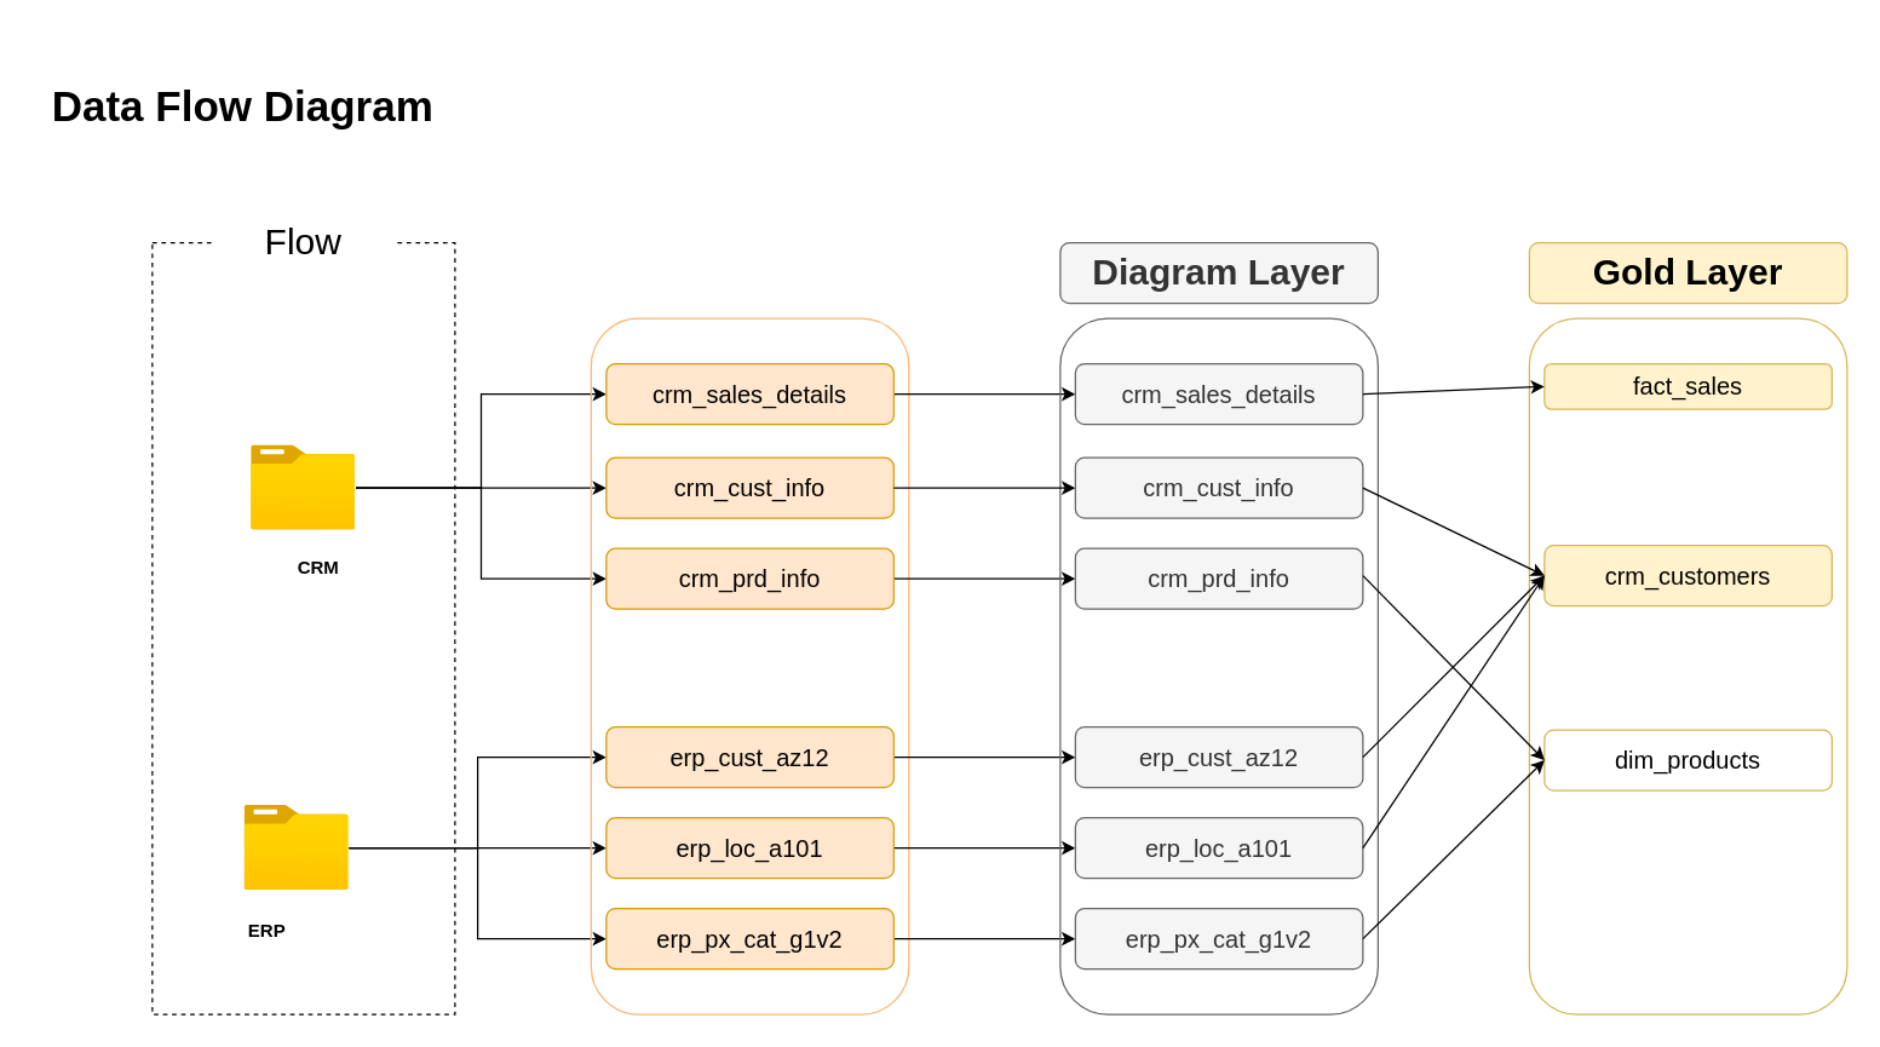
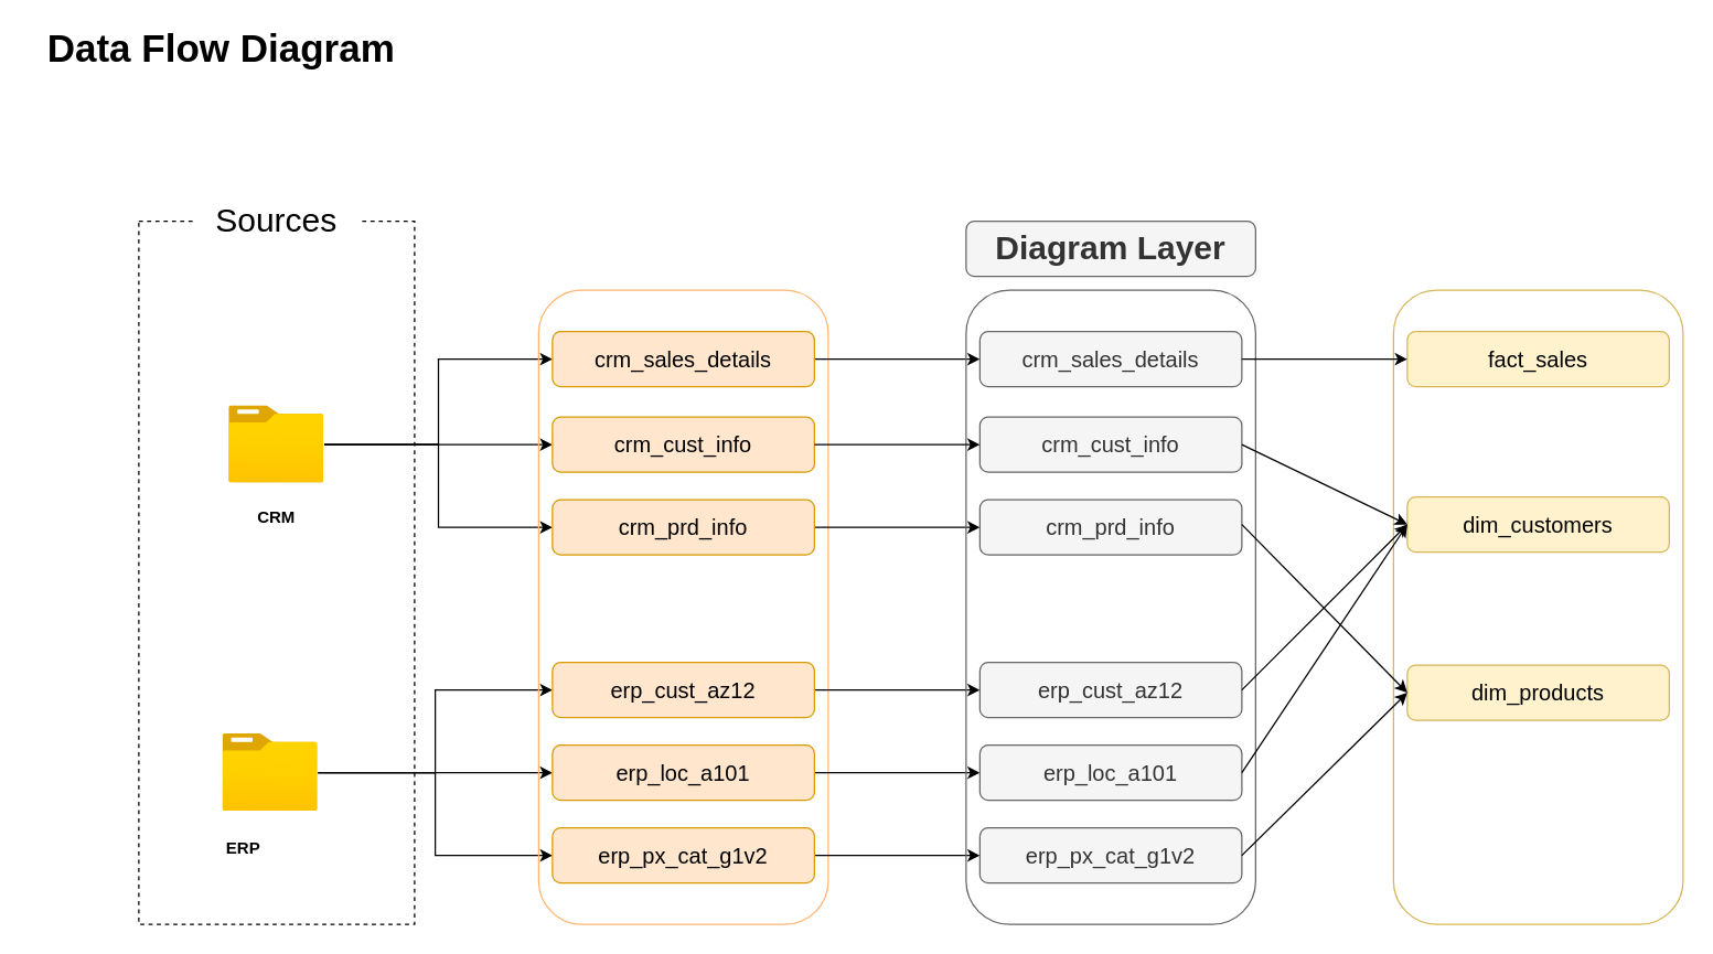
- <mxCell id="2" value="&lt;font style=&quot;font-size: 28px;&quot;&gt;&lt;b style=&quot;&quot;&gt;Data Flow Diagram&lt;/b&gt;&lt;/font&gt;" style="text;html=1;align=center;verticalAlign=middle;whiteSpace=wrap;rounded=0;" parent="1" vertex="1"><mxGeometry x="20" y="55" width="280" height="30" as="geometry" /></mxCell>
+ <mxCell id="2" value="&lt;font style=&quot;font-size: 28px;&quot;&gt;&lt;b style=&quot;&quot;&gt;Data Flow Diagram&lt;/b&gt;&lt;/font&gt;" style="text;html=1;align=center;verticalAlign=middle;whiteSpace=wrap;rounded=0;" parent="1" vertex="1"><mxGeometry x="20" y="20" width="280" height="30" as="geometry" /></mxCell>
- <mxCell id="4" value="&lt;font style=&quot;font-size: 24px;&quot;&gt;Flow&lt;/font&gt;" style="rounded=1;whiteSpace=wrap;html=1;strokeColor=none;" parent="1" vertex="1"><mxGeometry x="140" y="140" width="120" height="40" as="geometry" /></mxCell>
+ <mxCell id="4" value="&lt;font style=&quot;font-size: 24px;&quot;&gt;Sources&lt;/font&gt;" style="rounded=1;whiteSpace=wrap;html=1;strokeColor=none;" parent="1" vertex="1"><mxGeometry x="140" y="140" width="120" height="40" as="geometry" /></mxCell>
- <mxCell id="38" value="&lt;font style=&quot;font-size: 24px;&quot;&gt;&lt;b&gt;Gold Layer&lt;/b&gt;&lt;/font&gt;" style="rounded=1;whiteSpace=wrap;html=1;fillColor=#fff2cc;strokeColor=#d6b656;" vertex="1" parent="1"><mxGeometry x="1010" y="160" width="210" height="40" as="geometry" /></mxCell>
- <mxCell id="39" value="&lt;span style=&quot;font-size: 16px;&quot;&gt;fact_sales&lt;/span&gt;" style="rounded=1;whiteSpace=wrap;html=1;fillColor=#fff2cc;strokeColor=#d6b656;" vertex="1" parent="1"><mxGeometry x="1020" y="240" width="190" height="30" as="geometry" /></mxCell>
+ <mxCell id="39" value="&lt;span style=&quot;font-size: 16px;&quot;&gt;fact_sales&lt;/span&gt;" style="rounded=1;whiteSpace=wrap;html=1;fillColor=#fff2cc;strokeColor=#d6b656;" vertex="1" parent="1"><mxGeometry x="1020" y="240" width="190" height="40" as="geometry" /></mxCell>
- <mxCell id="13" value="&lt;b&gt;CRM&lt;/b&gt;" style="text;html=1;align=center;verticalAlign=middle;whiteSpace=wrap;rounded=0;" parent="1" vertex="1"><mxGeometry x="180" y="360" width="60" height="30" as="geometry" /></mxCell>
+ <mxCell id="13" value="&lt;b&gt;CRM&lt;/b&gt;" style="text;html=1;align=center;verticalAlign=middle;whiteSpace=wrap;rounded=0;" parent="1" vertex="1"><mxGeometry x="170" y="360" width="60" height="30" as="geometry" /></mxCell>
- <mxCell id="40" value="&lt;font style=&quot;font-size: 16px;&quot;&gt;crm_customers&lt;/font&gt;" style="rounded=1;whiteSpace=wrap;html=1;fillColor=#fff2cc;strokeColor=#d6b656;" vertex="1" parent="1"><mxGeometry x="1020" y="360" width="190" height="40" as="geometry" /></mxCell>
+ <mxCell id="40" value="&lt;font style=&quot;font-size: 16px;&quot;&gt;dim_customers&lt;/font&gt;" style="rounded=1;whiteSpace=wrap;html=1;fillColor=#fff2cc;strokeColor=#d6b656;" vertex="1" parent="1"><mxGeometry x="1020" y="360" width="190" height="40" as="geometry" /></mxCell>
- <mxCell id="41" value="&lt;font style=&quot;font-size: 16px;&quot;&gt;dim_products&lt;/font&gt;" style="rounded=1;whiteSpace=wrap;html=1;fillColor=#ffffff;strokeColor=#d6b656;" vertex="1" parent="1"><mxGeometry x="1020" y="482" width="190" height="40" as="geometry" /></mxCell>
+ <mxCell id="41" value="&lt;font style=&quot;font-size: 16px;&quot;&gt;dim_products&lt;/font&gt;" style="rounded=1;whiteSpace=wrap;html=1;fillColor=#fff2cc;strokeColor=#d6b656;" vertex="1" parent="1"><mxGeometry x="1020" y="482" width="190" height="40" as="geometry" /></mxCell>
